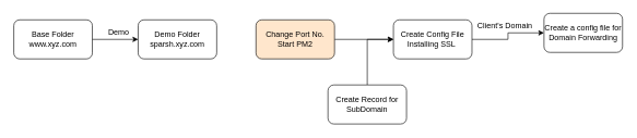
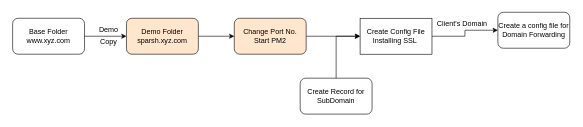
- <mxCell id="4" value="Demo Folder&lt;br&gt;sparsh.xyz.com" style="rounded=1;whiteSpace=wrap;html=1;" vertex="1" parent="1"><mxGeometry x="210" y="30" width="120" height="60" as="geometry" /></mxCell>
+ <mxCell id="4" value="Demo Folder&lt;br&gt;sparsh.xyz.com" style="rounded=1;whiteSpace=wrap;html=1;fillColor=#ffe6cc;" vertex="1" parent="1"><mxGeometry x="210" y="30" width="120" height="60" as="geometry" /></mxCell>
+ <mxCell id="3" style="edgeStyle=orthogonalEdgeStyle;rounded=0;orthogonalLoop=1;jettySize=auto;html=1;exitX=1;exitY=0.5;exitDx=0;exitDy=0;entryX=0;entryY=0.5;entryDx=0;entryDy=0;" edge="1" parent="1" source="4" target="9"><mxGeometry relative="1" as="geometry" /></mxCell>
- <mxCell id="11" value="Create Config File&lt;br&gt;Installing SSL&amp;nbsp;" style="rounded=1;whiteSpace=wrap;html=1;" vertex="1" parent="1"><mxGeometry x="600" y="30" width="120" height="60" as="geometry" /></mxCell>
+ <mxCell id="11" value="Create Config File&lt;br&gt;Installing SSL&amp;nbsp;" style="whiteSpace=wrap;html=1;rounded=0;" vertex="1" parent="1"><mxGeometry x="600" y="30" width="120" height="60" as="geometry" /></mxCell>
+ <mxCell id="7" value="Copy&lt;br&gt;" style="text;html=1;align=center;verticalAlign=middle;resizable=0;points=[];autosize=1;strokeColor=none;fillColor=none;" vertex="1" parent="1"><mxGeometry x="160" y="60" width="40" height="20" as="geometry" /></mxCell>
